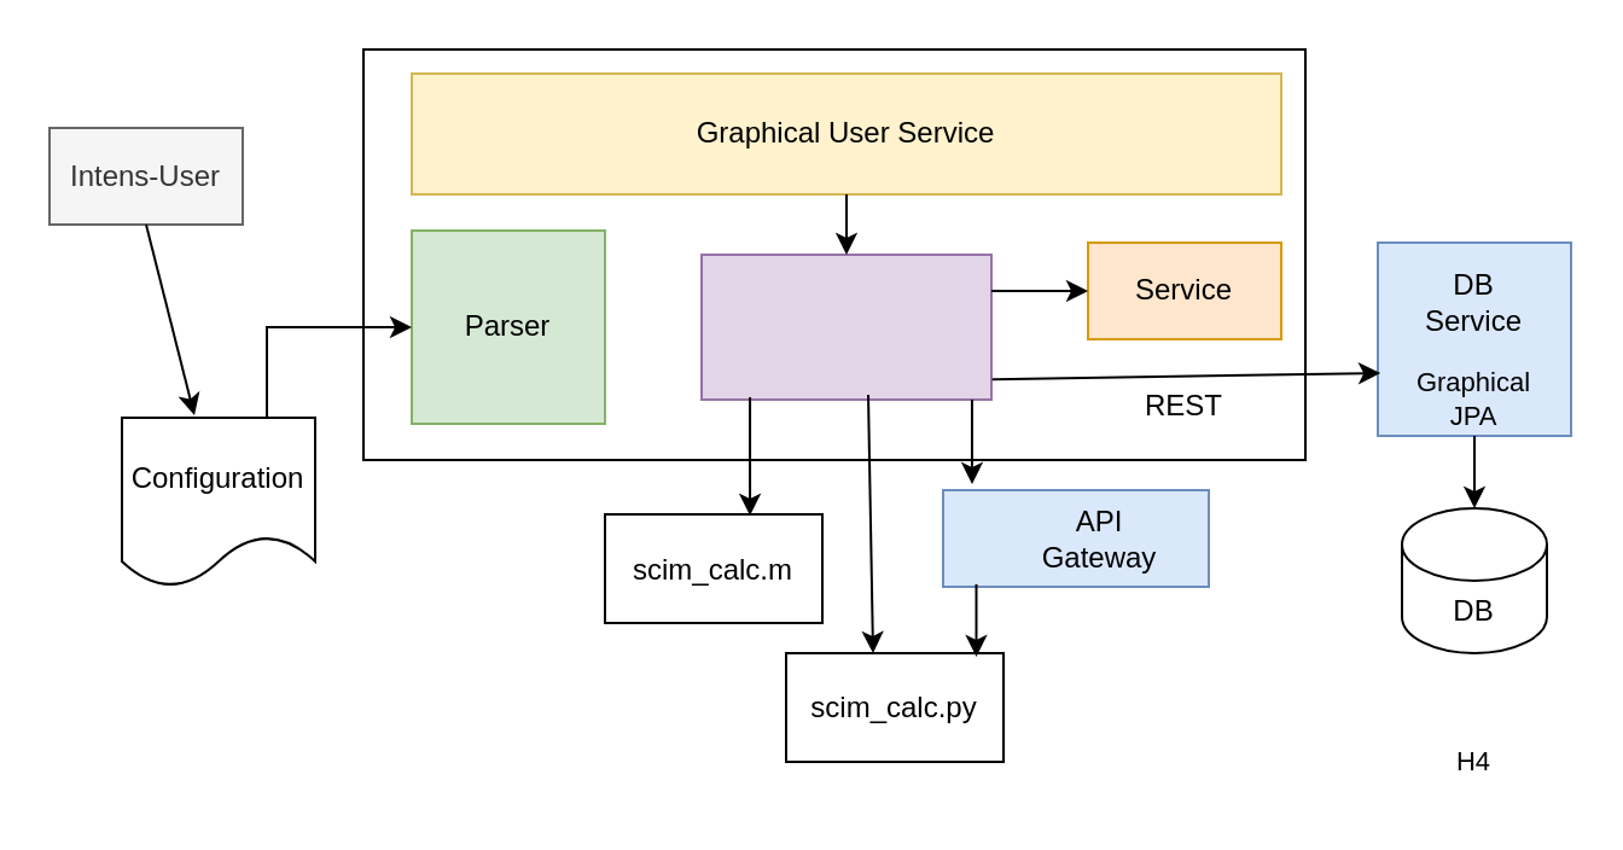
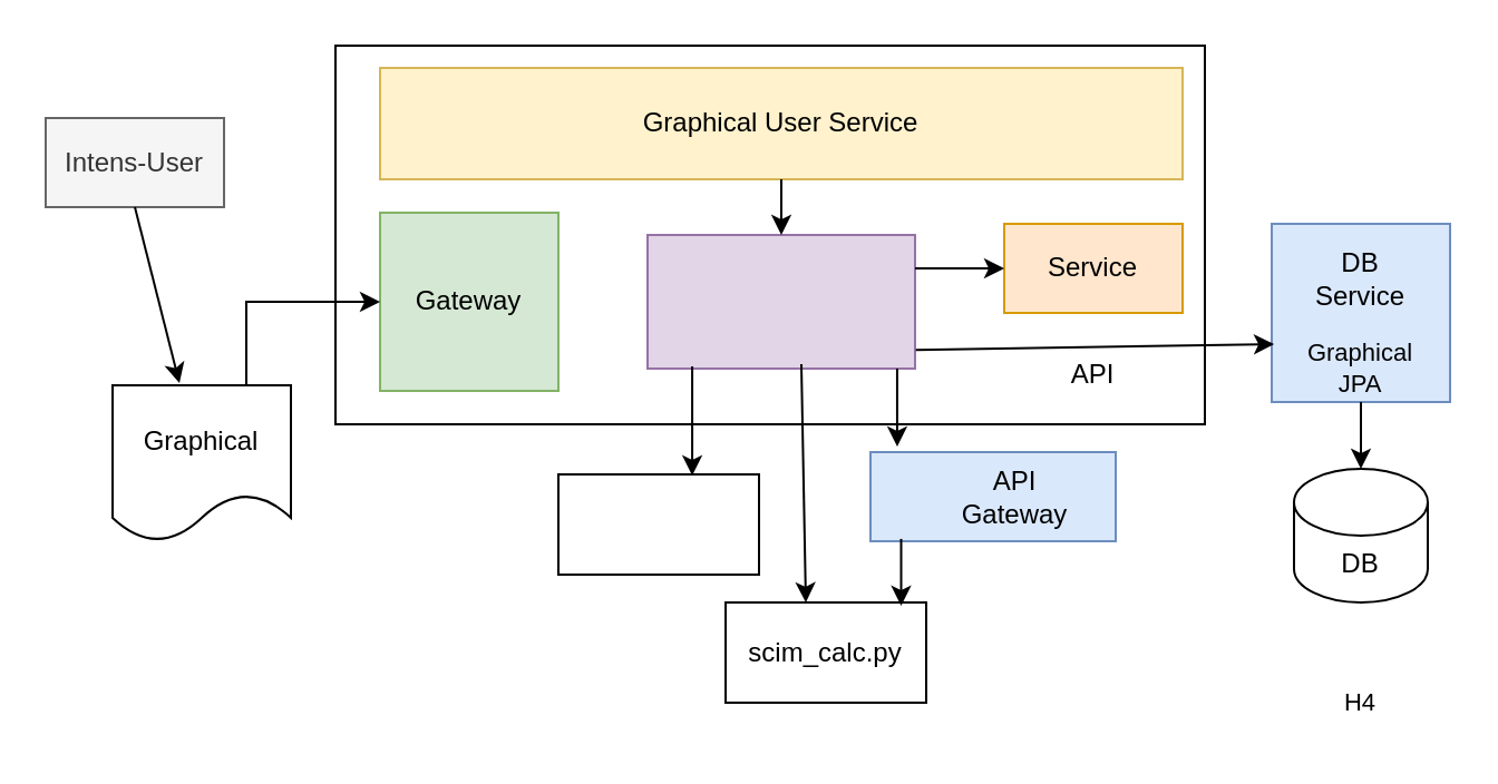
- <mxCell id="11" value="Parser" style="text;html=1;strokeColor=none;fillColor=none;align=center;verticalAlign=middle;whiteSpace=wrap;rounded=0;" parent="1" vertex="1"><mxGeometry x="180" y="120" width="60" height="30" as="geometry" /></mxCell>
+ <mxCell id="11" value="Gateway" style="text;html=1;strokeColor=none;fillColor=none;align=center;verticalAlign=middle;whiteSpace=wrap;rounded=0;" parent="1" vertex="1"><mxGeometry x="180" y="120" width="60" height="30" as="geometry" /></mxCell>
- <mxCell id="26" value="REST" style="text;html=1;strokeColor=none;fillColor=none;align=center;verticalAlign=middle;whiteSpace=wrap;rounded=0;" parent="1" vertex="1"><mxGeometry x="460" y="155" width="60" height="25" as="geometry" /></mxCell>
+ <mxCell id="26" value="API" style="text;html=1;strokeColor=none;fillColor=none;align=center;verticalAlign=middle;whiteSpace=wrap;rounded=0;" parent="1" vertex="1"><mxGeometry x="460" y="155" width="60" height="25" as="geometry" /></mxCell>
- <mxCell id="15" value="Configuration" style="text;html=1;strokeColor=none;fillColor=none;align=center;verticalAlign=middle;whiteSpace=wrap;rounded=0;" parent="1" vertex="1"><mxGeometry x="60" y="182.5" width="60" height="30" as="geometry" /></mxCell>
+ <mxCell id="15" value="Graphical" style="text;html=1;strokeColor=none;fillColor=none;align=center;verticalAlign=middle;whiteSpace=wrap;rounded=0;" parent="1" vertex="1"><mxGeometry x="60" y="182.5" width="60" height="30" as="geometry" /></mxCell>
- <mxCell id="33" value="&lt;div&gt;scim_calc.m&lt;/div&gt;&lt;div&gt;&lt;br&gt;&lt;/div&gt;" style="text;html=1;strokeColor=none;fillColor=none;align=center;verticalAlign=middle;whiteSpace=wrap;rounded=0;" vertex="1" parent="1"><mxGeometry x="265" y="227.5" width="60" height="30" as="geometry" /></mxCell>
